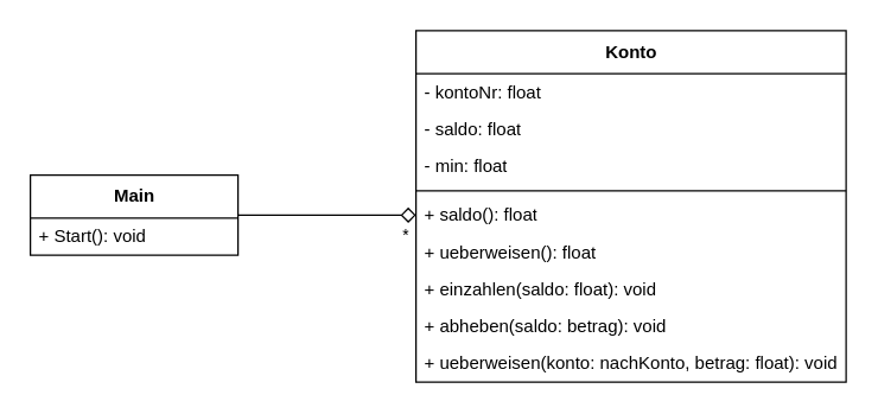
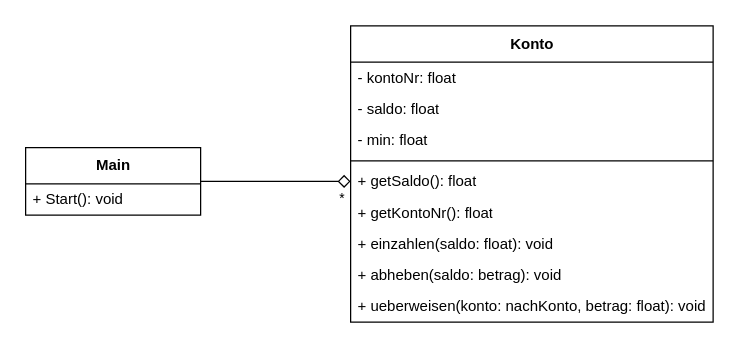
- <mxCell id="7" value="+ saldo(): float" style="text;html=1;strokeColor=none;fillColor=none;align=left;verticalAlign=middle;spacingLeft=4;spacingRight=4;overflow=hidden;rotatable=0;points=[[0,0.5],[1,0.5]];portConstraint=eastwest;" vertex="1" parent="2"><mxGeometry y="112" width="290" height="25" as="geometry" /></mxCell>
+ <mxCell id="7" value="+ getSaldo(): float" style="text;html=1;strokeColor=none;fillColor=none;align=left;verticalAlign=middle;spacingLeft=4;spacingRight=4;overflow=hidden;rotatable=0;points=[[0,0.5],[1,0.5]];portConstraint=eastwest;" vertex="1" parent="2"><mxGeometry y="112" width="290" height="25" as="geometry" /></mxCell>
- <mxCell id="8" value="+ ueberweisen(): float" style="text;html=1;strokeColor=none;fillColor=none;align=left;verticalAlign=middle;spacingLeft=4;spacingRight=4;overflow=hidden;rotatable=0;points=[[0,0.5],[1,0.5]];portConstraint=eastwest;" vertex="1" parent="2"><mxGeometry y="137" width="290" height="25" as="geometry" /></mxCell>
+ <mxCell id="8" value="+ getKontoNr(): float" style="text;html=1;strokeColor=none;fillColor=none;align=left;verticalAlign=middle;spacingLeft=4;spacingRight=4;overflow=hidden;rotatable=0;points=[[0,0.5],[1,0.5]];portConstraint=eastwest;" vertex="1" parent="2"><mxGeometry y="137" width="290" height="25" as="geometry" /></mxCell>
